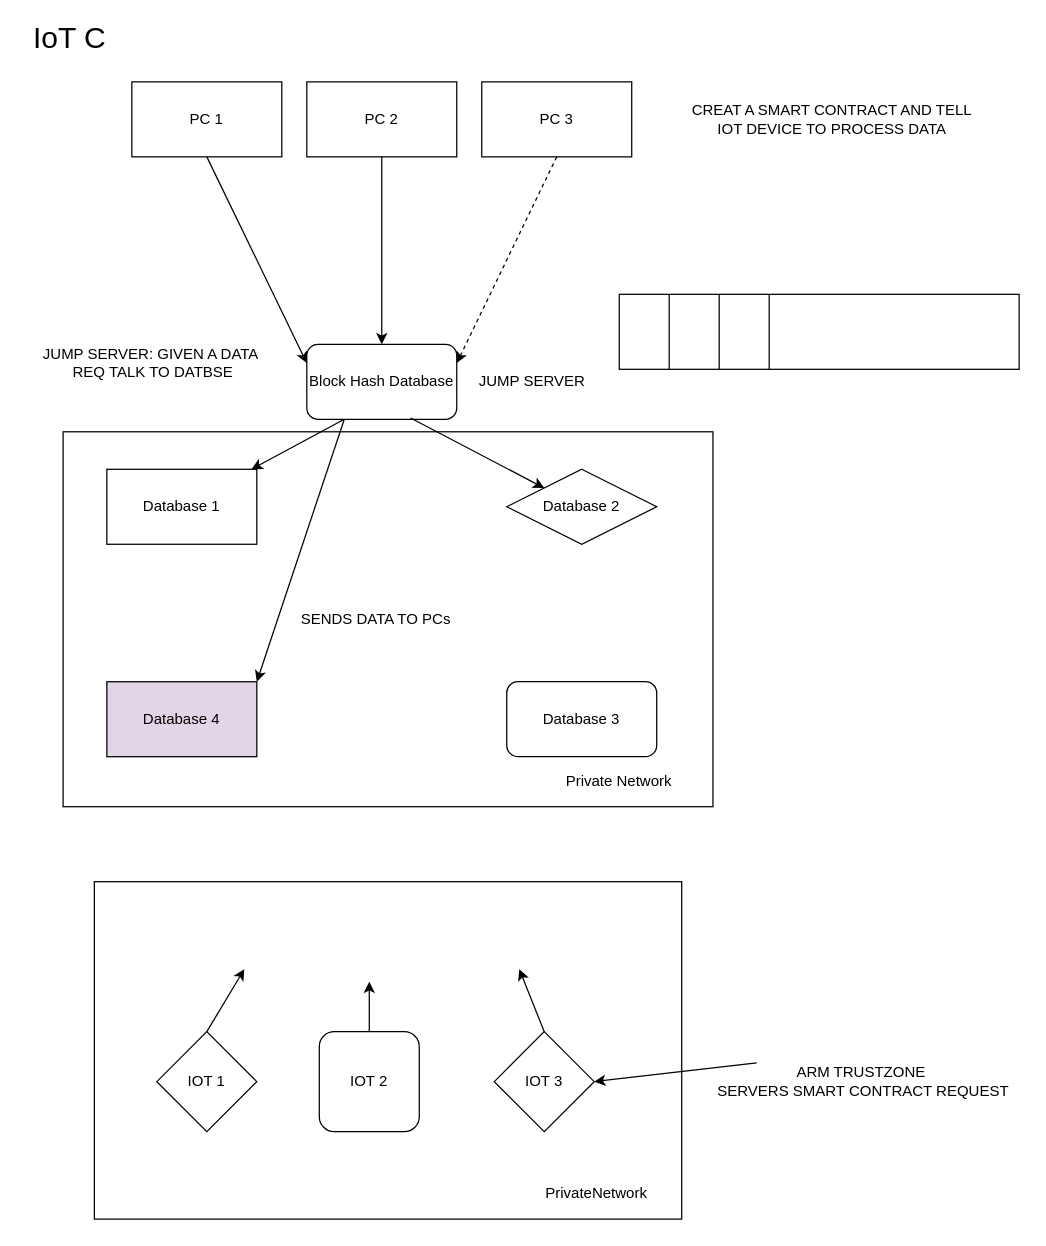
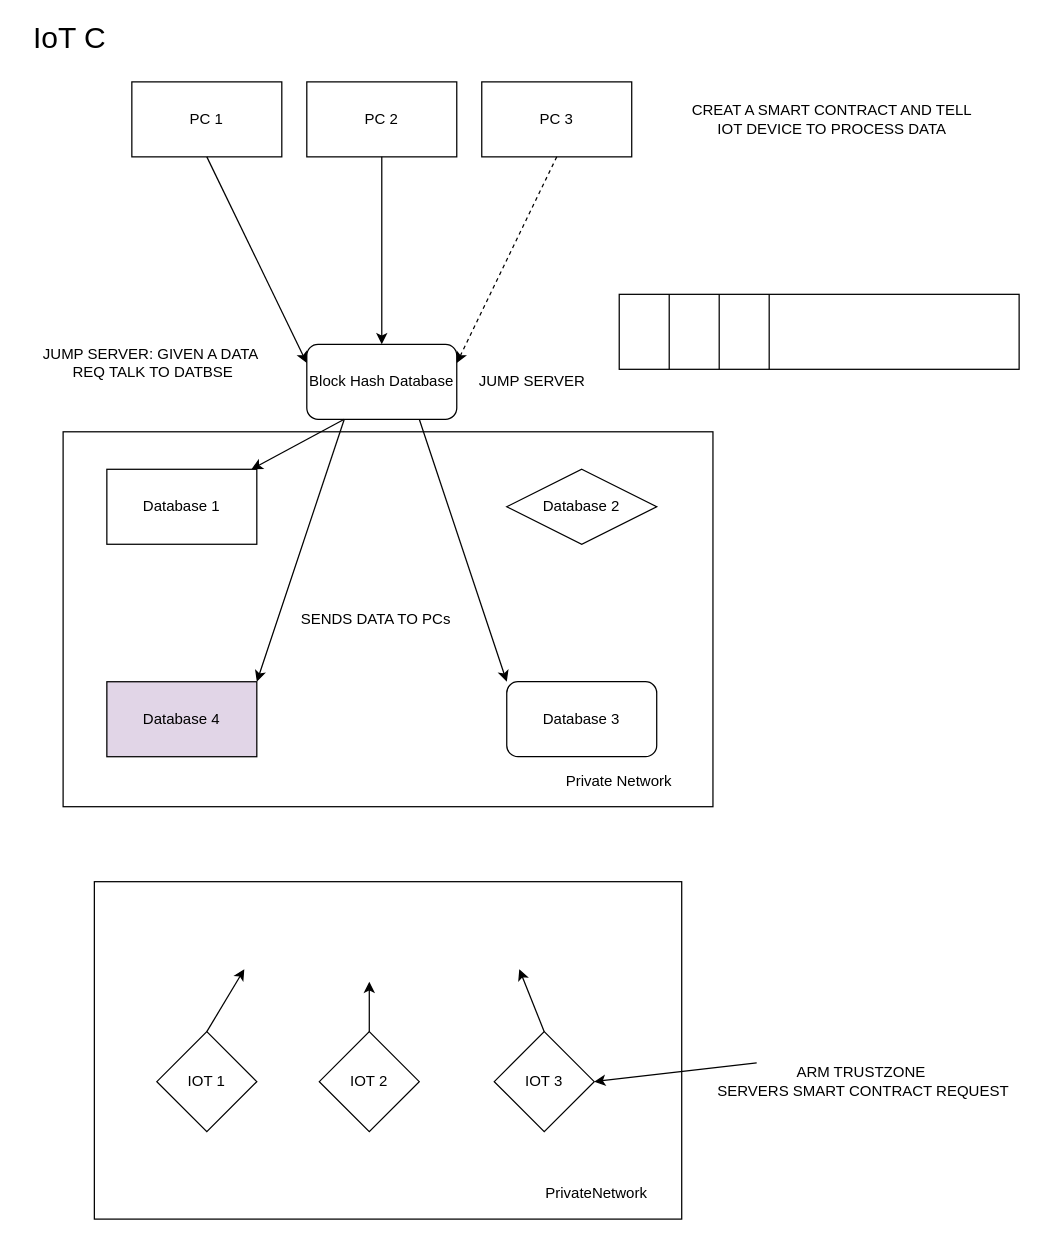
- <mxCell id="28" value="" style="endArrow=classic;html=1;exitX=0.692;exitY=0.983;exitDx=0;exitDy=0;exitPerimeter=0;entryX=0;entryY=0;entryDx=0;entryDy=0;" edge="1" parent="1" source="8" target="23"><mxGeometry width="50" height="50" relative="1" as="geometry"><mxPoint x="285" y="525" as="sourcePoint" /><mxPoint x="335" y="475" as="targetPoint" /></mxGeometry></mxCell>
+ <mxCell id="30" value="" style="endArrow=classic;html=1;exitX=0.75;exitY=1;exitDx=0;exitDy=0;entryX=0;entryY=0;entryDx=0;entryDy=0;" edge="1" parent="1" source="8" target="26"><mxGeometry width="50" height="50" relative="1" as="geometry"><mxPoint x="305" y="485" as="sourcePoint" /><mxPoint x="235" y="695" as="targetPoint" /></mxGeometry></mxCell>
- <mxCell id="13" value="IOT 2" style="whiteSpace=wrap;html=1;rounded=1;" vertex="1" parent="1"><mxGeometry x="255" y="825" width="80" height="80" as="geometry" /></mxCell>
+ <mxCell id="13" value="IOT 2" style="rhombus;whiteSpace=wrap;html=1;" vertex="1" parent="1"><mxGeometry x="255" y="825" width="80" height="80" as="geometry" /></mxCell>
